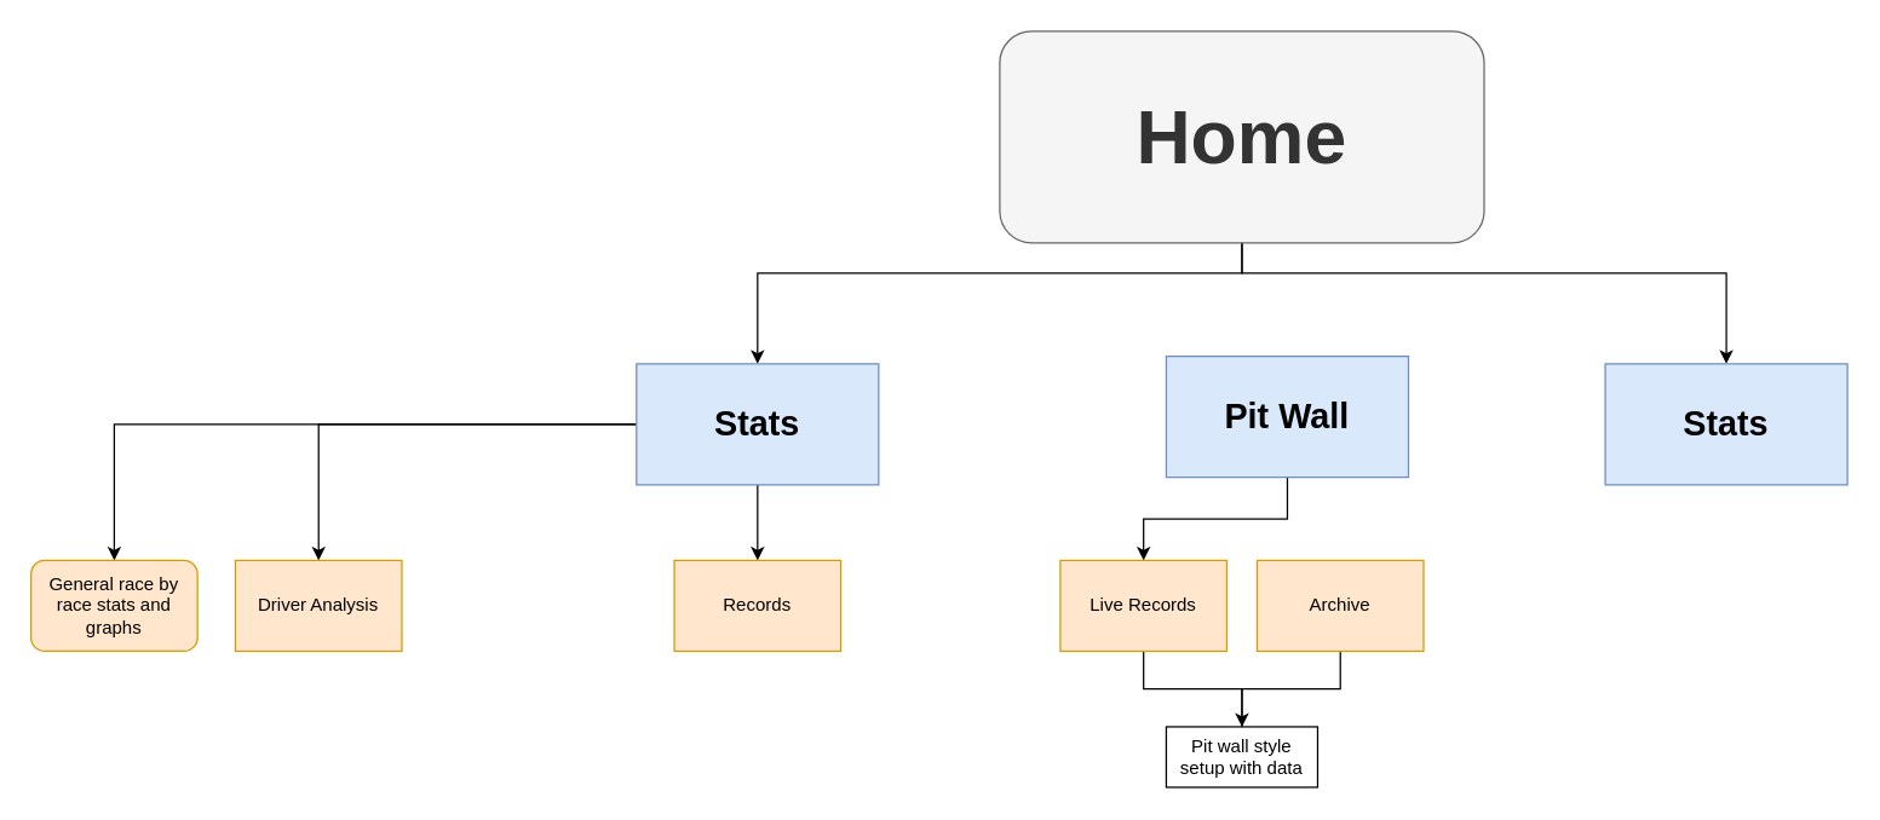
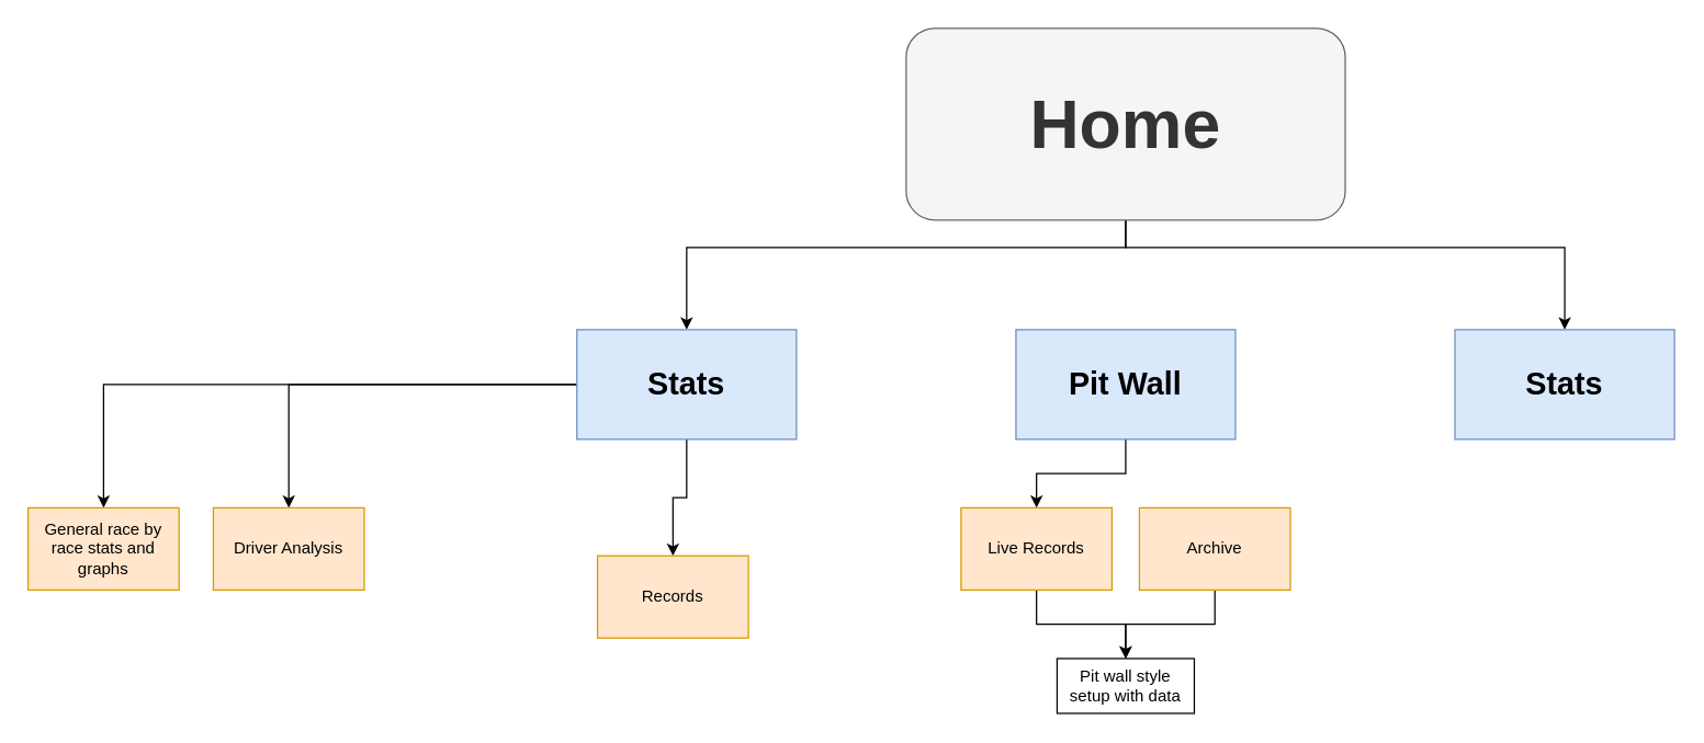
- <mxCell id="10" value="Pit Wall" style="whiteSpace=wrap;html=1;fillColor=#dae8fc;strokeColor=#6c8ebf;rounded=0;fontStyle=1;fontSize=23;" vertex="1" parent="1"><mxGeometry x="770" y="235" width="160" height="80" as="geometry" /></mxCell>
+ <mxCell id="10" value="Pit Wall" style="whiteSpace=wrap;html=1;fillColor=#dae8fc;strokeColor=#6c8ebf;rounded=0;fontStyle=1;fontSize=23;" vertex="1" parent="1"><mxGeometry x="740" y="240" width="160" height="80" as="geometry" /></mxCell>
- <mxCell id="19" value="General race by race stats and graphs" style="whiteSpace=wrap;html=1;fillColor=#ffe6cc;strokeColor=#d79b00;rounded=1;" vertex="1" parent="1"><mxGeometry x="20" y="370" width="110" height="60" as="geometry" /></mxCell>
+ <mxCell id="19" value="General race by race stats and graphs" style="whiteSpace=wrap;html=1;fillColor=#ffe6cc;strokeColor=#d79b00;rounded=0;" vertex="1" parent="1"><mxGeometry x="20" y="370" width="110" height="60" as="geometry" /></mxCell>
- <mxCell id="17" value="Records" style="whiteSpace=wrap;html=1;fillColor=#ffe6cc;strokeColor=#d79b00;rounded=0;" vertex="1" parent="1"><mxGeometry x="445" y="370" width="110" height="60" as="geometry" /></mxCell>
+ <mxCell id="17" value="Records" style="whiteSpace=wrap;html=1;fillColor=#ffe6cc;strokeColor=#d79b00;rounded=0;" vertex="1" parent="1"><mxGeometry x="435" y="405" width="110" height="60" as="geometry" /></mxCell>
- <mxCell id="12" style="edgeStyle=orthogonalEdgeStyle;rounded=0;orthogonalLoop=1;jettySize=auto;html=1;entryX=0.5;entryY=0;entryDx=0;entryDy=0;endArrow=none;" edge="1" parent="1" source="13" target="16"><mxGeometry relative="1" as="geometry" /></mxCell>
+ <mxCell id="12" style="edgeStyle=orthogonalEdgeStyle;rounded=0;orthogonalLoop=1;jettySize=auto;html=1;entryX=0.5;entryY=0;entryDx=0;entryDy=0;" edge="1" parent="1" source="13" target="16"><mxGeometry relative="1" as="geometry" /></mxCell>
